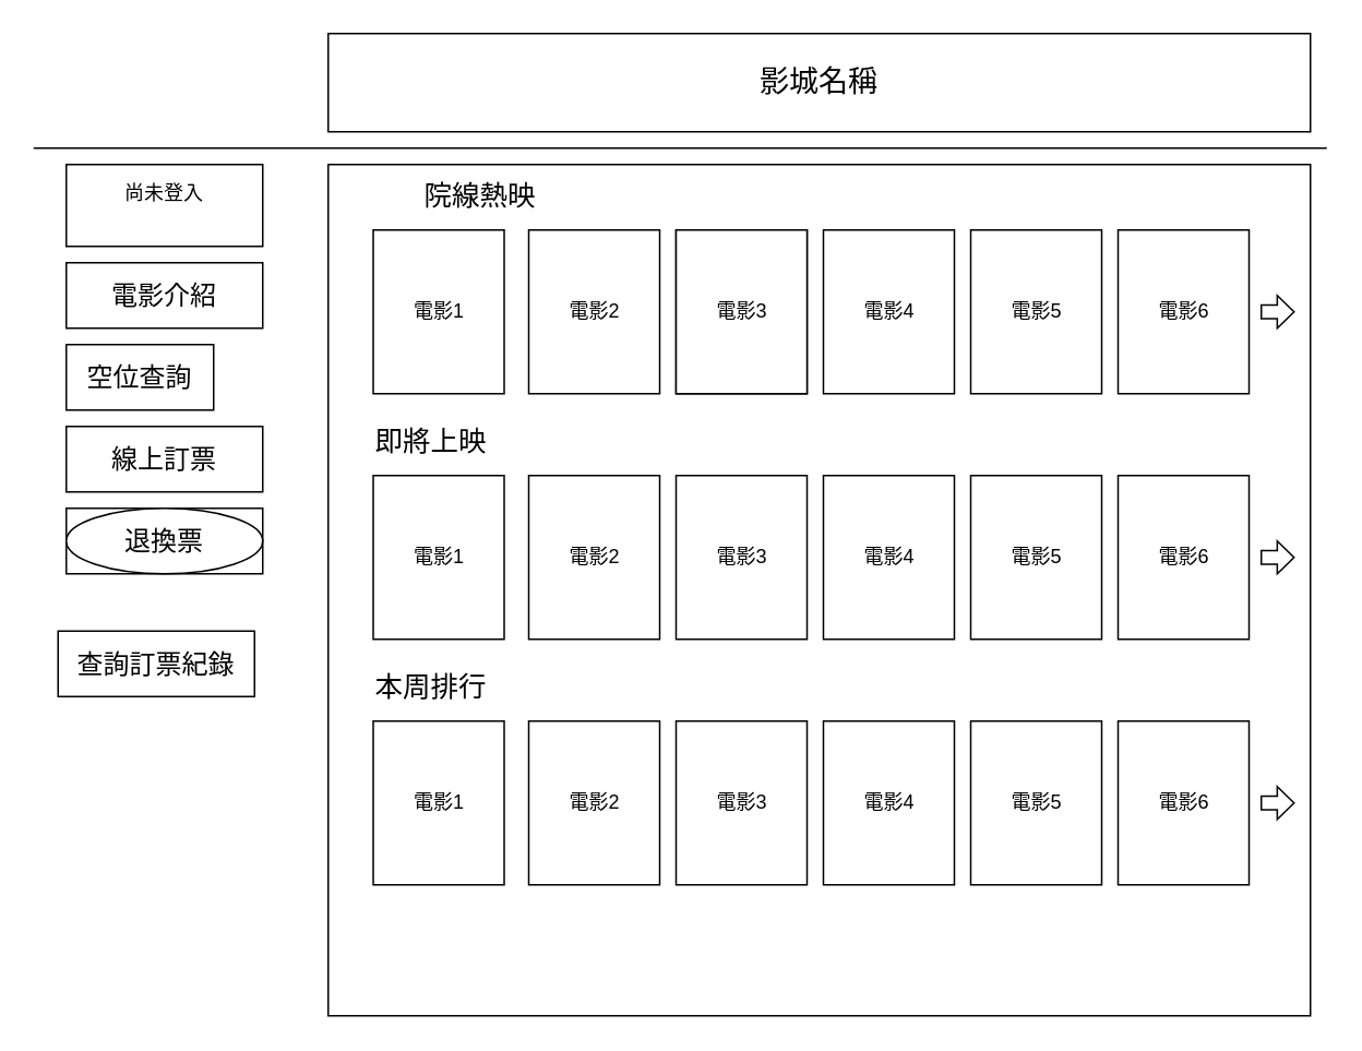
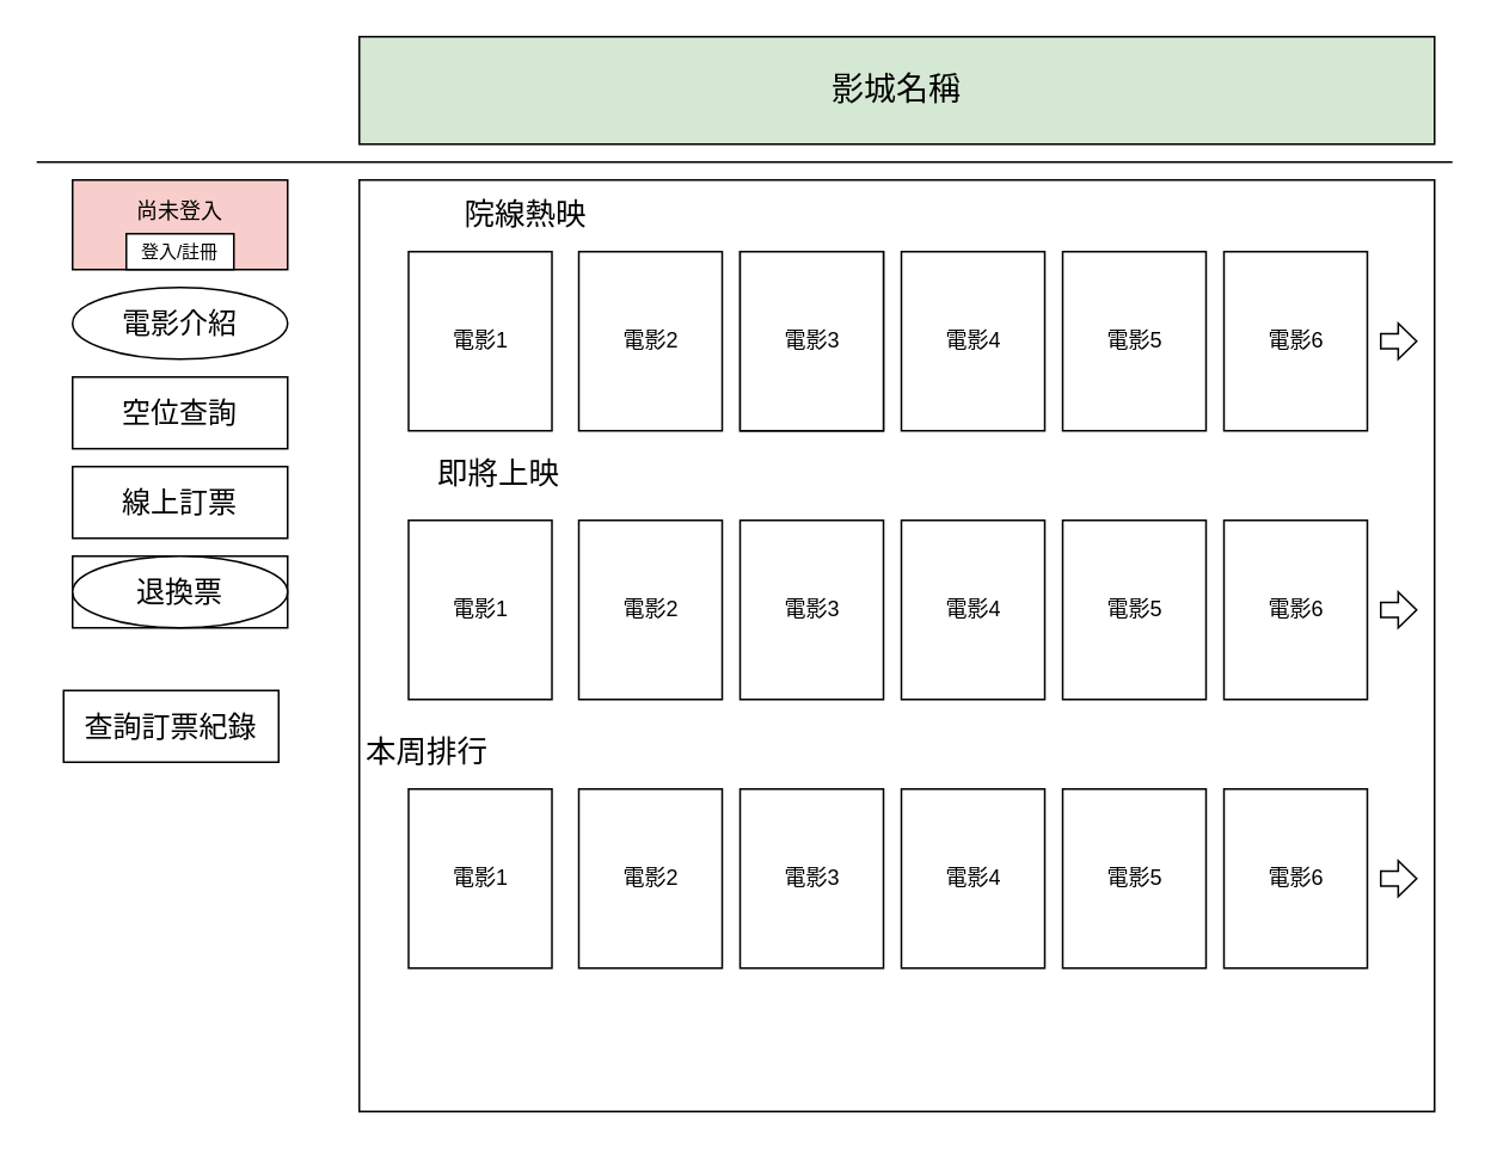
- <mxCell id="3" value="&lt;font style=&quot;font-size: 18px&quot;&gt;影城名稱&lt;/font&gt;" style="rounded=0;whiteSpace=wrap;html=1;" parent="1" vertex="1"><mxGeometry x="200" y="20" width="600" height="60" as="geometry" /></mxCell>
+ <mxCell id="3" value="&lt;font style=&quot;font-size: 18px&quot;&gt;影城名稱&lt;/font&gt;" style="rounded=0;whiteSpace=wrap;html=1;fillColor=#d5e8d4;" parent="1" vertex="1"><mxGeometry x="200" y="20" width="600" height="60" as="geometry" /></mxCell>
- <mxCell id="6" value="尚未登入&lt;br&gt;&amp;nbsp;" style="rounded=0;whiteSpace=wrap;html=1;strokeColor=#000000;align=center;" parent="1" vertex="1"><mxGeometry x="40" y="100" width="120" height="50" as="geometry" /></mxCell>
+ <mxCell id="6" value="尚未登入&lt;br&gt;&amp;nbsp;" style="rounded=0;whiteSpace=wrap;html=1;strokeColor=#000000;align=center;fillColor=#f8cecc;" parent="1" vertex="1"><mxGeometry x="40" y="100" width="120" height="50" as="geometry" /></mxCell>
+ <mxCell id="36" value="&lt;font style=&quot;font-size: 10px&quot;&gt;登入/註冊&lt;/font&gt;" style="rounded=0;whiteSpace=wrap;html=1;strokeColor=#000000;" parent="1" vertex="1"><mxGeometry x="70" y="130" width="60" height="20" as="geometry" /></mxCell>
- <mxCell id="5" value="&lt;font style=&quot;font-size: 16px&quot;&gt;電影介紹&lt;/font&gt;" style="rounded=0;whiteSpace=wrap;html=1;" parent="1" vertex="1"><mxGeometry x="40" y="160" width="120" height="40" as="geometry" /></mxCell>
+ <mxCell id="5" value="&lt;font style=&quot;font-size: 16px&quot;&gt;電影介紹&lt;/font&gt;" style="ellipse;whiteSpace=wrap;html=1;" parent="1" vertex="1"><mxGeometry x="40" y="160" width="120" height="40" as="geometry" /></mxCell>
- <mxCell id="35" value="&lt;font style=&quot;font-size: 16px&quot;&gt;空位查詢&lt;/font&gt;" style="rounded=0;whiteSpace=wrap;html=1;" parent="1" vertex="1"><mxGeometry x="40" y="210" width="90" height="40" as="geometry" /></mxCell>
+ <mxCell id="35" value="&lt;font style=&quot;font-size: 16px&quot;&gt;空位查詢&lt;/font&gt;" style="rounded=0;whiteSpace=wrap;html=1;" parent="1" vertex="1"><mxGeometry x="40" y="210" width="120" height="40" as="geometry" /></mxCell>
- <mxCell id="17" value="&lt;font style=&quot;font-size: 17px&quot;&gt;即將上映&lt;/font&gt;" style="text;html=1;strokeColor=none;fillColor=none;align=center;verticalAlign=middle;whiteSpace=wrap;rounded=0;" parent="1" vertex="1"><mxGeometry x="227.5" y="260" width="70" height="20" as="geometry" /></mxCell>
+ <mxCell id="17" value="&lt;font style=&quot;font-size: 17px&quot;&gt;即將上映&lt;/font&gt;" style="text;html=1;strokeColor=none;fillColor=none;align=center;verticalAlign=middle;whiteSpace=wrap;rounded=0;" parent="1" vertex="1"><mxGeometry x="242.5" y="255" width="70" height="20" as="geometry" /></mxCell>
- <mxCell id="24" value="&lt;font style=&quot;font-size: 17px&quot;&gt;本周排行&lt;/font&gt;" style="text;html=1;strokeColor=none;fillColor=none;align=center;verticalAlign=middle;whiteSpace=wrap;rounded=0;" parent="1" vertex="1"><mxGeometry x="227.5" y="410" width="70" height="20" as="geometry" /></mxCell>
+ <mxCell id="24" value="&lt;font style=&quot;font-size: 17px&quot;&gt;本周排行&lt;/font&gt;" style="text;html=1;strokeColor=none;fillColor=none;align=center;verticalAlign=middle;whiteSpace=wrap;rounded=0;" parent="1" vertex="1"><mxGeometry x="202.5" y="410" width="70" height="20" as="geometry" /></mxCell>
